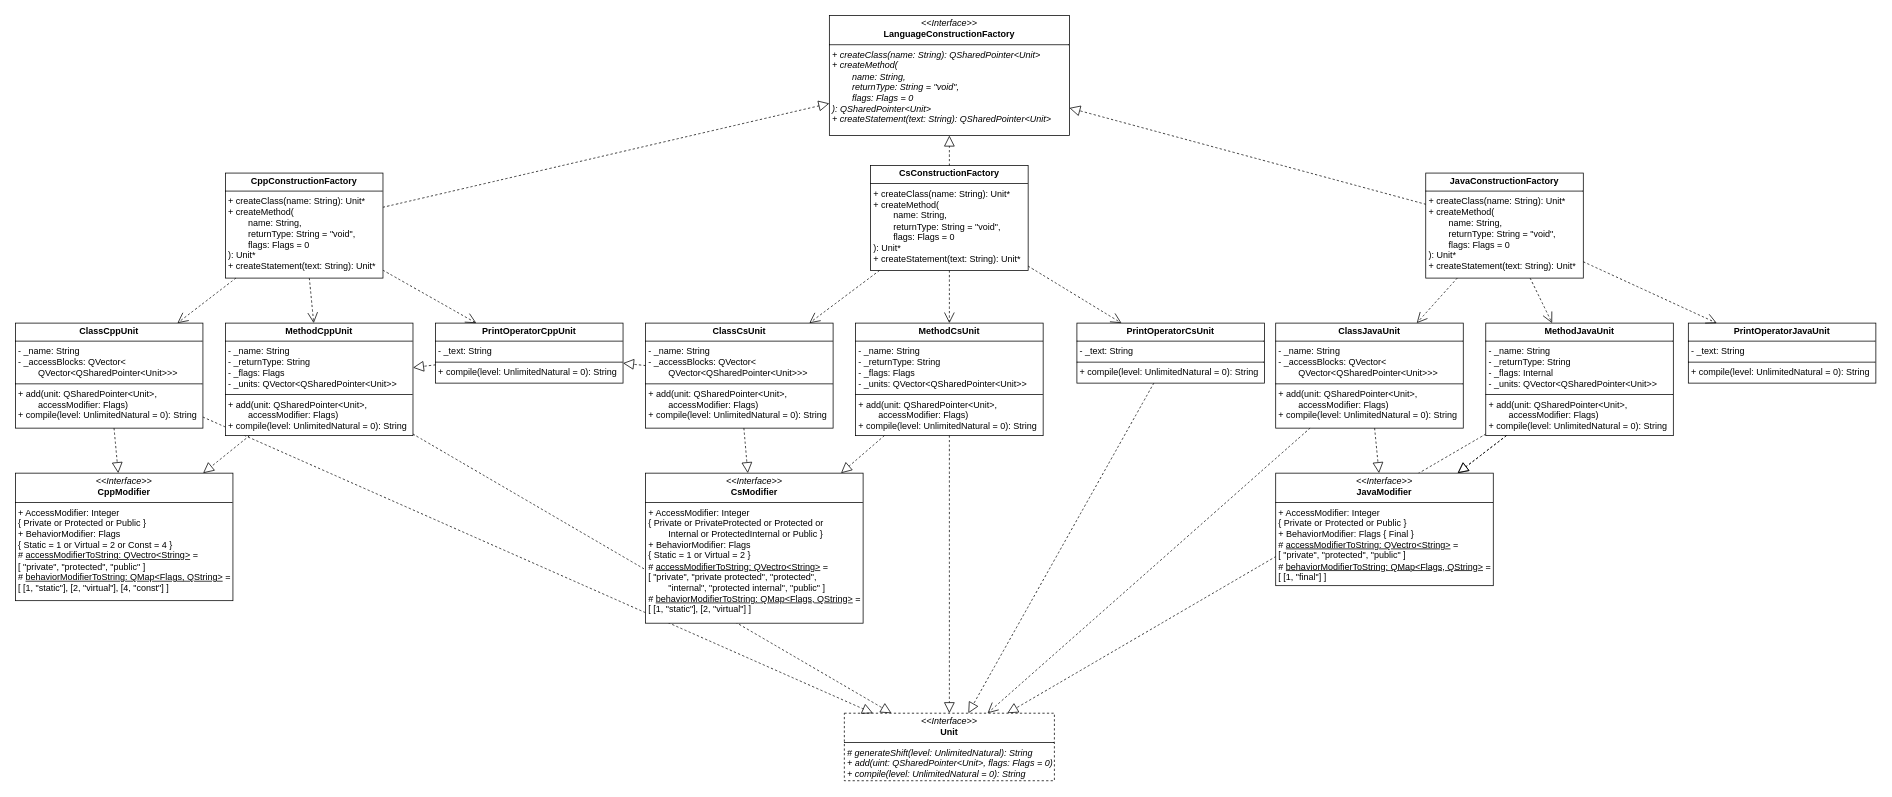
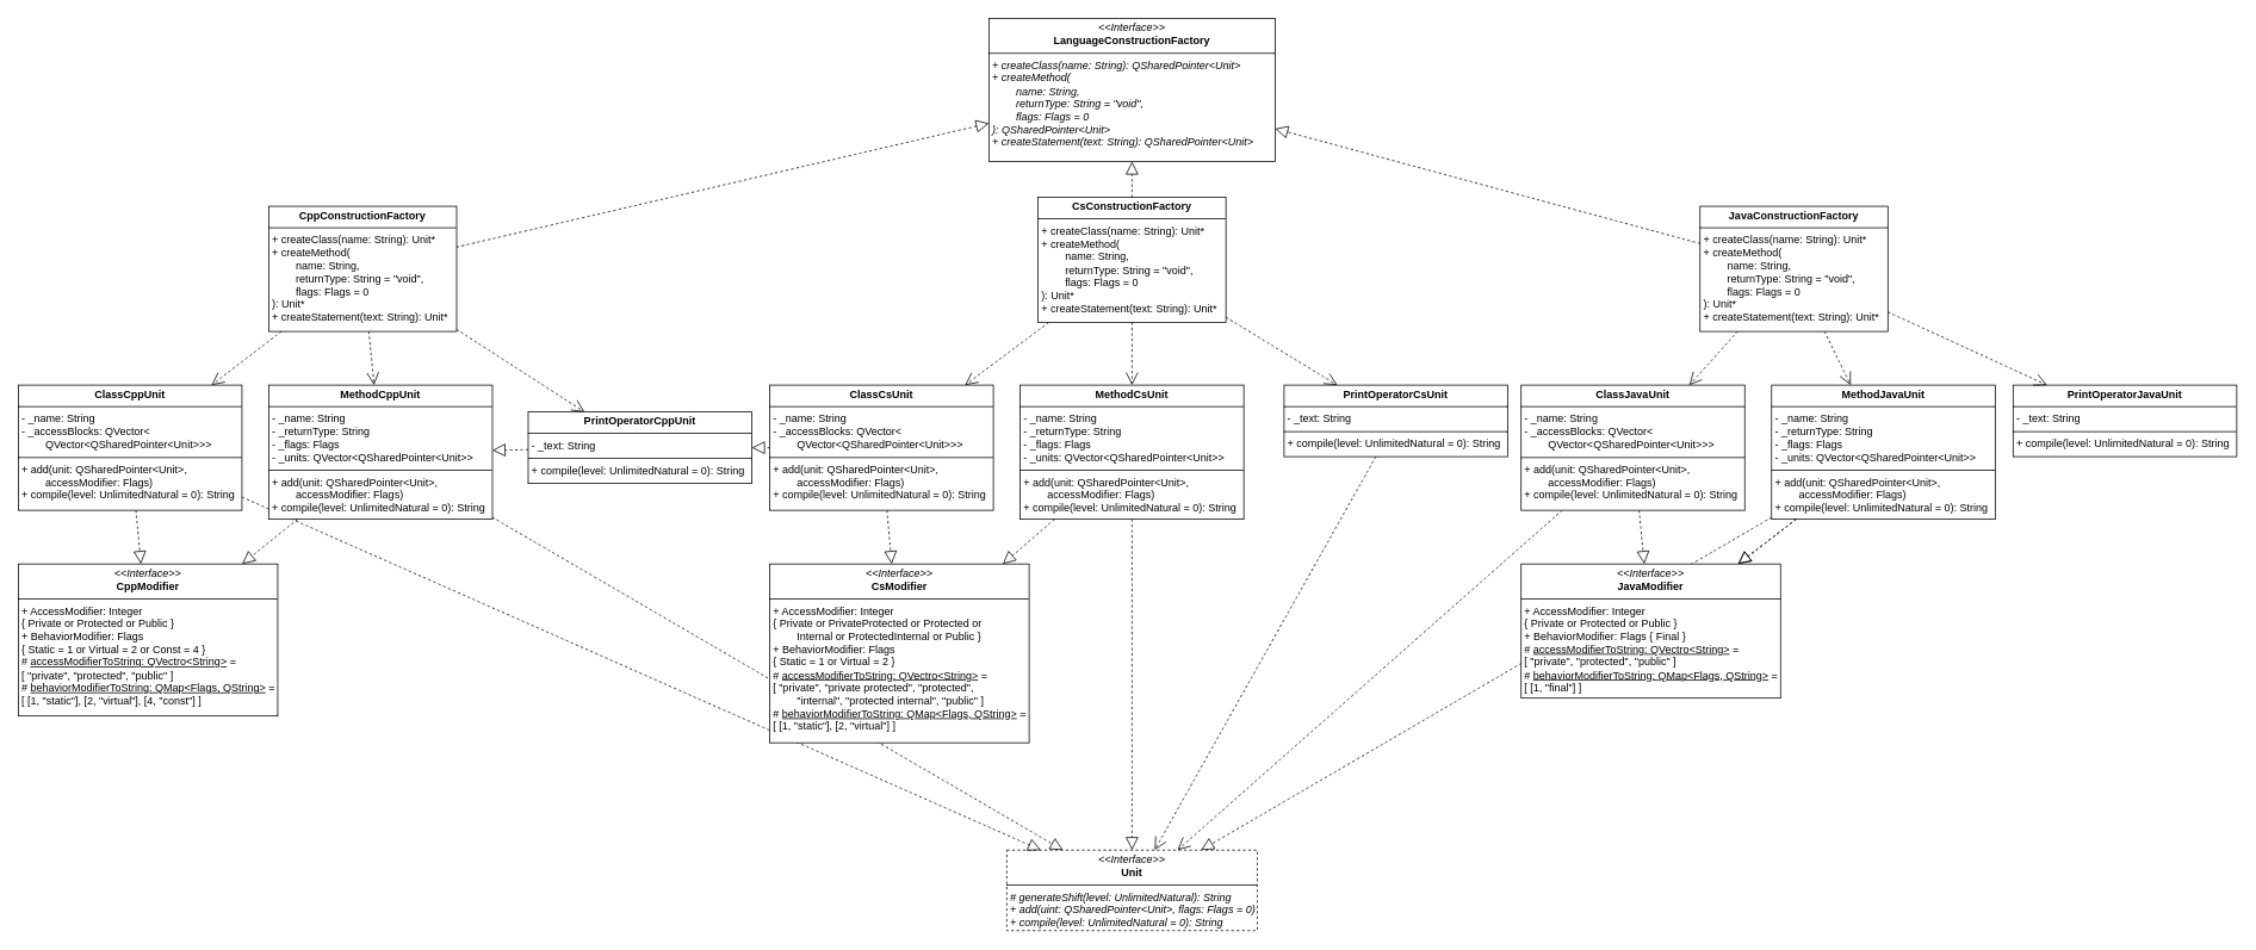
- <mxCell id="21" value="&lt;p style=&quot;margin:0px;margin-top:4px;text-align:center;&quot;&gt;&lt;b&gt;PrintOperatorCppUnit&lt;/b&gt;&lt;br&gt;&lt;/p&gt;&lt;hr size=&quot;1&quot; style=&quot;border-style:solid;&quot;&gt;&lt;p style=&quot;margin:0px;margin-left:4px;&quot;&gt;- _text: String&lt;/p&gt;&lt;hr size=&quot;1&quot; style=&quot;border-style:solid;&quot;&gt;&lt;p style=&quot;margin:0px;margin-left:4px;&quot;&gt;&lt;span style=&quot;background-color: initial;&quot;&gt;+&amp;nbsp;&lt;/span&gt;&lt;span style=&quot;background-color: initial;&quot;&gt;compile(&lt;/span&gt;&lt;span style=&quot;background-color: initial;&quot;&gt;level: UnlimitedNatural = 0&lt;/span&gt;&lt;span style=&quot;background-color: initial;&quot;&gt;): String&lt;/span&gt;&lt;br&gt;&lt;/p&gt;" style="verticalAlign=top;align=left;overflow=fill;html=1;whiteSpace=wrap;" vertex="1" parent="1"><mxGeometry x="580" y="430" width="250" height="80" as="geometry" /></mxCell>
+ <mxCell id="21" value="&lt;p style=&quot;margin:0px;margin-top:4px;text-align:center;&quot;&gt;&lt;b&gt;PrintOperatorCppUnit&lt;/b&gt;&lt;br&gt;&lt;/p&gt;&lt;hr size=&quot;1&quot; style=&quot;border-style:solid;&quot;&gt;&lt;p style=&quot;margin:0px;margin-left:4px;&quot;&gt;- _text: String&lt;/p&gt;&lt;hr size=&quot;1&quot; style=&quot;border-style:solid;&quot;&gt;&lt;p style=&quot;margin:0px;margin-left:4px;&quot;&gt;&lt;span style=&quot;background-color: initial;&quot;&gt;+&amp;nbsp;&lt;/span&gt;&lt;span style=&quot;background-color: initial;&quot;&gt;compile(&lt;/span&gt;&lt;span style=&quot;background-color: initial;&quot;&gt;level: UnlimitedNatural = 0&lt;/span&gt;&lt;span style=&quot;background-color: initial;&quot;&gt;): String&lt;/span&gt;&lt;br&gt;&lt;/p&gt;" style="verticalAlign=top;align=left;overflow=fill;html=1;whiteSpace=wrap;" vertex="1" parent="1"><mxGeometry x="590" y="460" width="250" height="80" as="geometry" /></mxCell>
- <mxCell id="35" value="&lt;p style=&quot;margin:0px;margin-top:4px;text-align:center;&quot;&gt;&lt;b&gt;MethodJavaUnit&lt;/b&gt;&lt;br&gt;&lt;/p&gt;&lt;hr size=&quot;1&quot; style=&quot;border-style:solid;&quot;&gt;&lt;p style=&quot;margin:0px;margin-left:4px;&quot;&gt;- _name: String&lt;/p&gt;&lt;p style=&quot;margin:0px;margin-left:4px;&quot;&gt;-&amp;nbsp;_returnType: String&lt;/p&gt;&lt;p style=&quot;margin:0px;margin-left:4px;&quot;&gt;-&amp;nbsp;_flags: Internal&lt;/p&gt;&lt;p style=&quot;margin:0px;margin-left:4px;&quot;&gt;-&amp;nbsp;_units:&amp;nbsp;QVector&amp;lt;QSharedPointer&amp;lt;Unit&amp;gt;&amp;gt;&lt;/p&gt;&lt;hr size=&quot;1&quot; style=&quot;border-style:solid;&quot;&gt;&lt;p style=&quot;margin: 0px 0px 0px 4px;&quot;&gt;+ add(unit: QSharedPointer&amp;lt;Unit&amp;gt;,&lt;/p&gt;&lt;p style=&quot;margin: 0px 0px 0px 4px;&quot;&gt;&lt;span style=&quot;white-space: pre;&quot;&gt;&#09;&lt;/span&gt;accessModifier:&amp;nbsp;&lt;span style=&quot;background-color: initial;&quot;&gt;Flags&lt;/span&gt;&lt;span style=&quot;background-color: initial;&quot;&gt;)&lt;/span&gt;&lt;/p&gt;&lt;p style=&quot;margin: 0px 0px 0px 4px;&quot;&gt;&lt;span style=&quot;background-color: initial;&quot;&gt;+&amp;nbsp;&lt;/span&gt;&lt;span style=&quot;background-color: initial;&quot;&gt;compile(&lt;/span&gt;&lt;span style=&quot;background-color: initial;&quot;&gt;level: UnlimitedNatural = 0&lt;/span&gt;&lt;span style=&quot;background-color: initial;&quot;&gt;): String&lt;/span&gt;&lt;/p&gt;" style="verticalAlign=top;align=left;overflow=fill;html=1;whiteSpace=wrap;" vertex="1" parent="1"><mxGeometry x="1980" y="430" width="250" height="150" as="geometry" /></mxCell>
+ <mxCell id="35" value="&lt;p style=&quot;margin:0px;margin-top:4px;text-align:center;&quot;&gt;&lt;b&gt;MethodJavaUnit&lt;/b&gt;&lt;br&gt;&lt;/p&gt;&lt;hr size=&quot;1&quot; style=&quot;border-style:solid;&quot;&gt;&lt;p style=&quot;margin:0px;margin-left:4px;&quot;&gt;- _name: String&lt;/p&gt;&lt;p style=&quot;margin:0px;margin-left:4px;&quot;&gt;-&amp;nbsp;_returnType: String&lt;/p&gt;&lt;p style=&quot;margin:0px;margin-left:4px;&quot;&gt;-&amp;nbsp;_flags: Flags&lt;/p&gt;&lt;p style=&quot;margin:0px;margin-left:4px;&quot;&gt;-&amp;nbsp;_units:&amp;nbsp;QVector&amp;lt;QSharedPointer&amp;lt;Unit&amp;gt;&amp;gt;&lt;/p&gt;&lt;hr size=&quot;1&quot; style=&quot;border-style:solid;&quot;&gt;&lt;p style=&quot;margin: 0px 0px 0px 4px;&quot;&gt;+ add(unit: QSharedPointer&amp;lt;Unit&amp;gt;,&lt;/p&gt;&lt;p style=&quot;margin: 0px 0px 0px 4px;&quot;&gt;&lt;span style=&quot;white-space: pre;&quot;&gt;&#09;&lt;/span&gt;accessModifier:&amp;nbsp;&lt;span style=&quot;background-color: initial;&quot;&gt;Flags&lt;/span&gt;&lt;span style=&quot;background-color: initial;&quot;&gt;)&lt;/span&gt;&lt;/p&gt;&lt;p style=&quot;margin: 0px 0px 0px 4px;&quot;&gt;&lt;span style=&quot;background-color: initial;&quot;&gt;+&amp;nbsp;&lt;/span&gt;&lt;span style=&quot;background-color: initial;&quot;&gt;compile(&lt;/span&gt;&lt;span style=&quot;background-color: initial;&quot;&gt;level: UnlimitedNatural = 0&lt;/span&gt;&lt;span style=&quot;background-color: initial;&quot;&gt;): String&lt;/span&gt;&lt;/p&gt;" style="verticalAlign=top;align=left;overflow=fill;html=1;whiteSpace=wrap;" vertex="1" parent="1"><mxGeometry x="1980" y="430" width="250" height="150" as="geometry" /></mxCell>
- <mxCell id="41" value="" style="endArrow=block;dashed=1;endFill=0;endSize=12;html=1;rounded=0;fontSize=12;curved=1;" edge="1" parent="1" source="28" target="4"><mxGeometry width="160" relative="1" as="geometry"><mxPoint x="1285" y="600" as="sourcePoint" /><mxPoint x="1285" y="690" as="targetPoint" /></mxGeometry></mxCell>
+ <mxCell id="41" value="" style="endArrow=open;dashed=1;endFill=0;endSize=12;html=1;rounded=0;fontSize=12;curved=1;" edge="1" parent="1" source="28" target="4"><mxGeometry width="160" relative="1" as="geometry"><mxPoint x="1285" y="600" as="sourcePoint" /><mxPoint x="1285" y="690" as="targetPoint" /></mxGeometry></mxCell>
